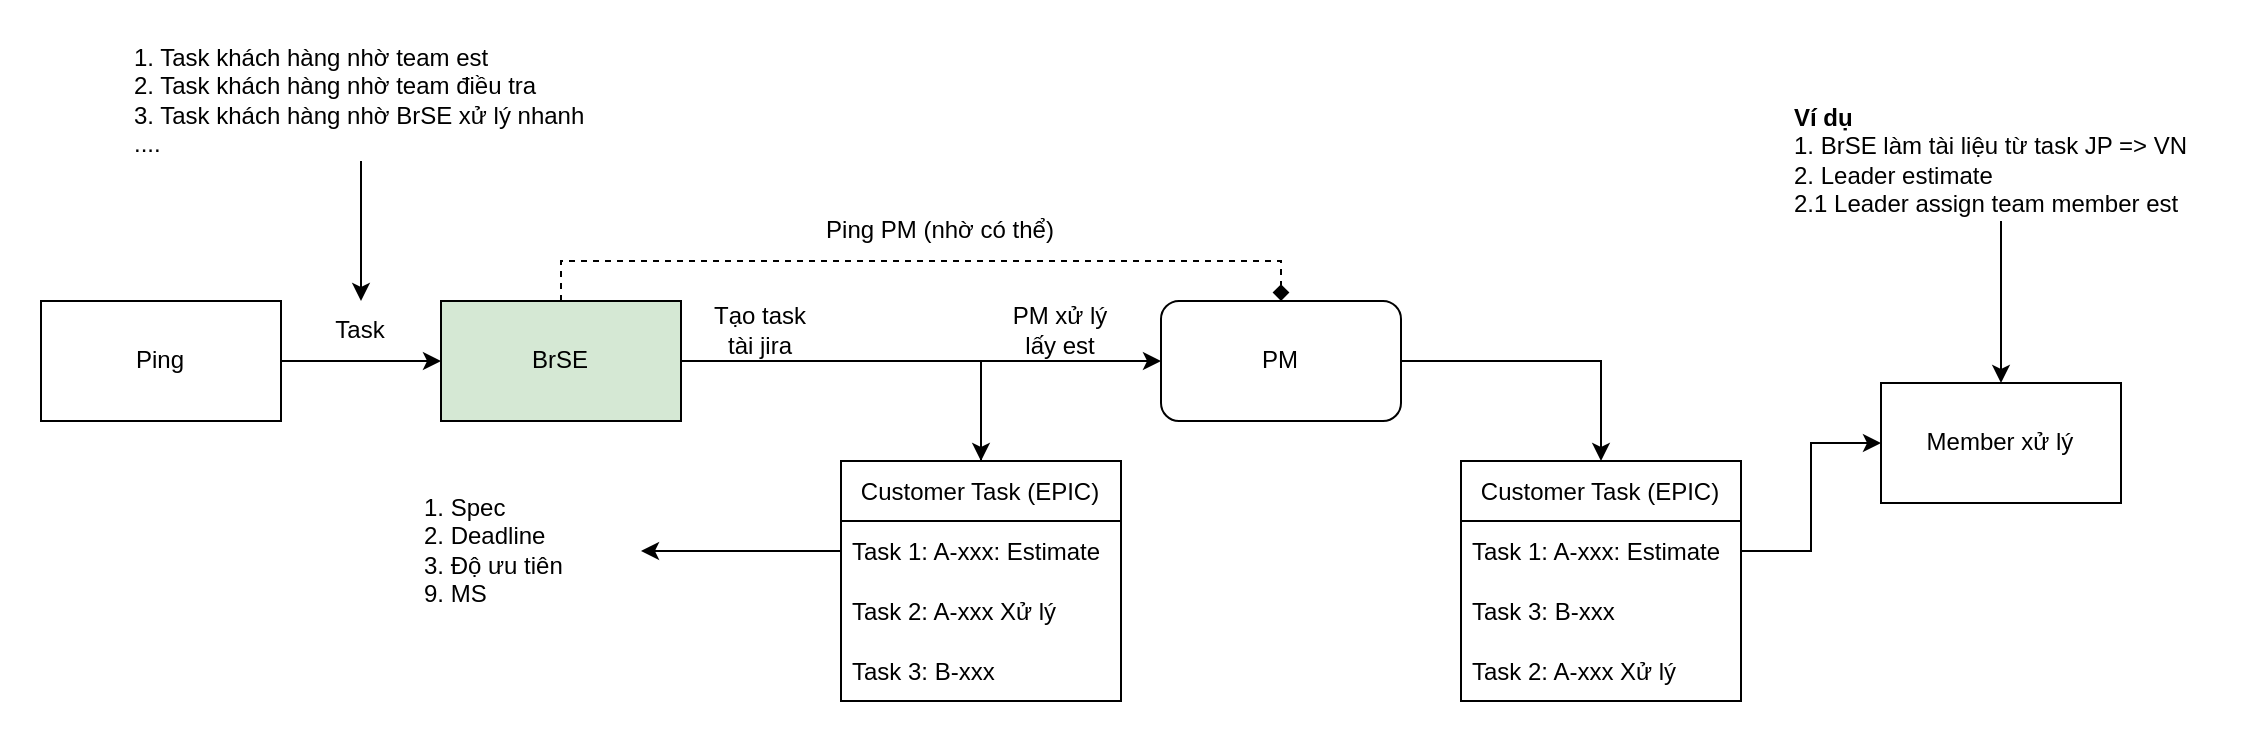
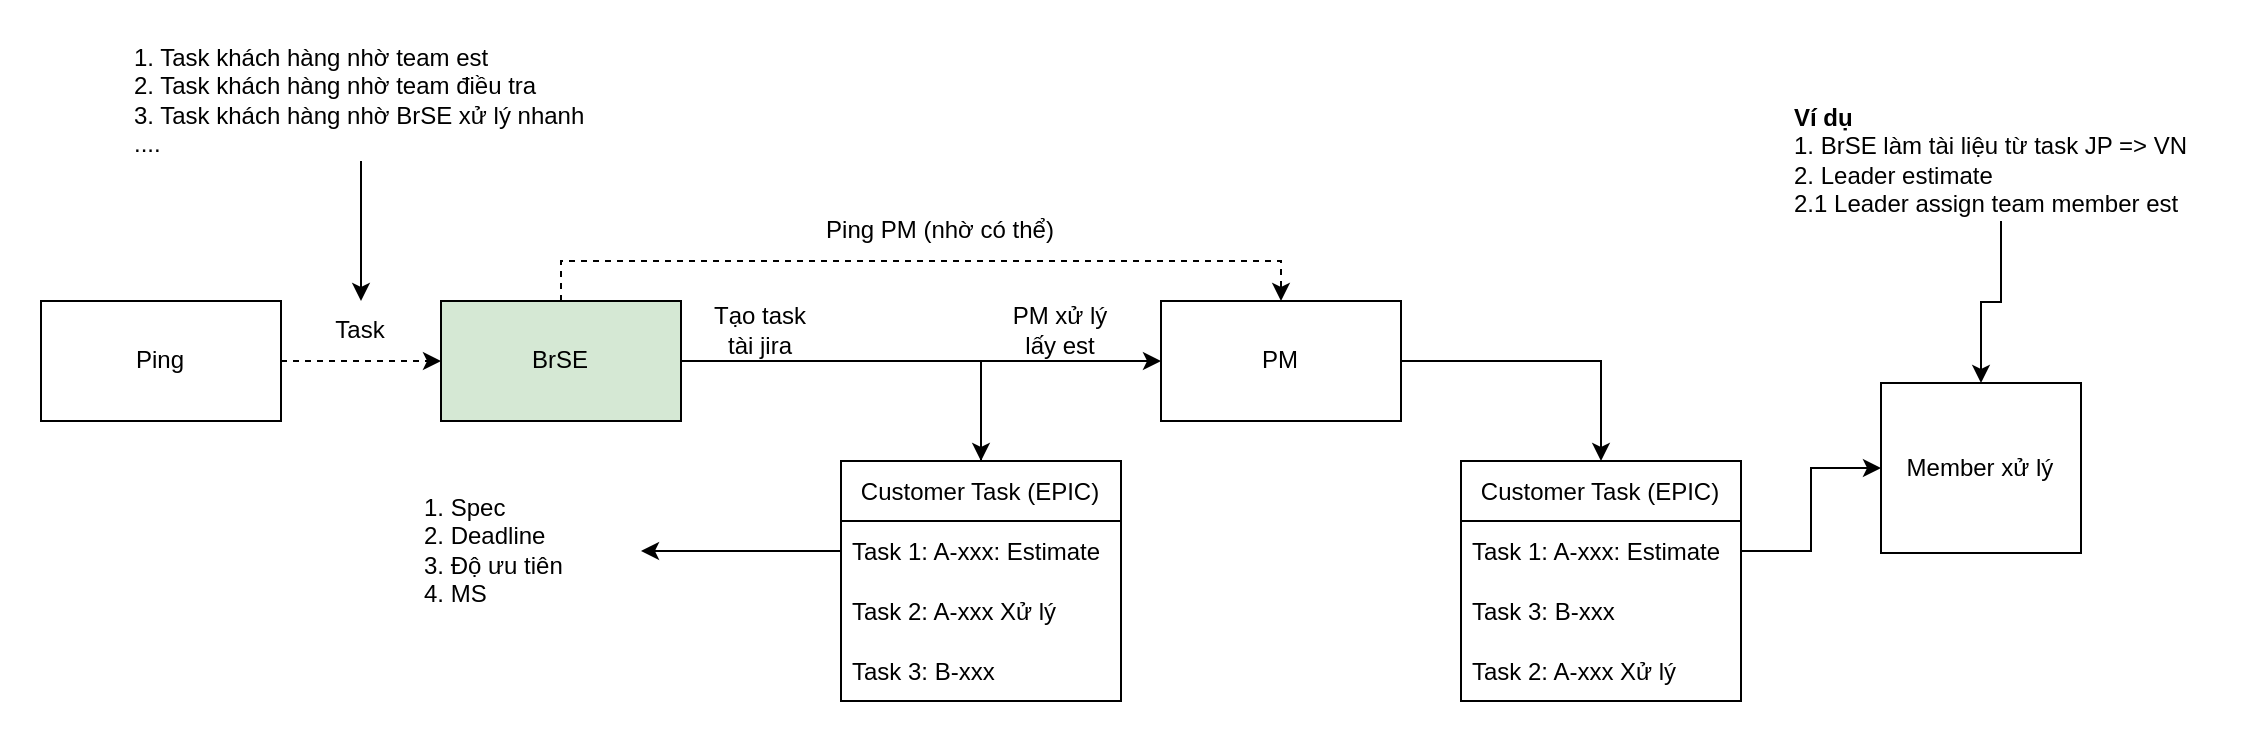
- <mxCell id="5" style="edgeStyle=orthogonalEdgeStyle;rounded=0;orthogonalLoop=1;jettySize=auto;html=1;exitX=0.5;exitY=0;exitDx=0;exitDy=0;entryX=0.5;entryY=0;entryDx=0;entryDy=0;dashed=1;endArrow=diamond;" edge="1" parent="1" source="6" target="17"><mxGeometry relative="1" as="geometry" /></mxCell>
+ <mxCell id="5" style="edgeStyle=orthogonalEdgeStyle;rounded=0;orthogonalLoop=1;jettySize=auto;html=1;exitX=0.5;exitY=0;exitDx=0;exitDy=0;entryX=0.5;entryY=0;entryDx=0;entryDy=0;dashed=1;" edge="1" parent="1" source="6" target="17"><mxGeometry relative="1" as="geometry" /></mxCell>
- <mxCell id="2" style="edgeStyle=orthogonalEdgeStyle;rounded=0;orthogonalLoop=1;jettySize=auto;html=1;exitX=1;exitY=0.5;exitDx=0;exitDy=0;entryX=0;entryY=0.5;entryDx=0;entryDy=0;" edge="1" parent="1" source="3" target="6"><mxGeometry relative="1" as="geometry" /></mxCell>
+ <mxCell id="2" style="edgeStyle=orthogonalEdgeStyle;rounded=0;orthogonalLoop=1;jettySize=auto;html=1;exitX=1;exitY=0.5;exitDx=0;exitDy=0;entryX=0;entryY=0.5;entryDx=0;entryDy=0;dashed=1;" edge="1" parent="1" source="3" target="6"><mxGeometry relative="1" as="geometry" /></mxCell>
- <mxCell id="17" value="PM" style="whiteSpace=wrap;html=1;rounded=1;" vertex="1" parent="1"><mxGeometry x="580" y="150" width="120" height="60" as="geometry" /></mxCell>
+ <mxCell id="17" value="PM" style="rounded=0;whiteSpace=wrap;html=1;" vertex="1" parent="1"><mxGeometry x="580" y="150" width="120" height="60" as="geometry" /></mxCell>
- <mxCell id="23" value="Member xử lý" style="rounded=0;whiteSpace=wrap;html=1;" vertex="1" parent="1"><mxGeometry x="940" y="191" width="120" height="60" as="geometry" /></mxCell>
+ <mxCell id="23" value="Member xử lý" style="rounded=0;whiteSpace=wrap;html=1;" vertex="1" parent="1"><mxGeometry x="940" y="191" width="100" height="85" as="geometry" /></mxCell>
- <mxCell id="13" value="1. Spec&lt;br&gt;2. Deadline&lt;br&gt;3. Độ ưu tiên&lt;br&gt;9. MS" style="text;html=1;strokeColor=none;fillColor=none;align=left;verticalAlign=middle;whiteSpace=wrap;rounded=0;" vertex="1" parent="1"><mxGeometry x="210" y="245" width="110" height="60" as="geometry" /></mxCell>
+ <mxCell id="13" value="1. Spec&lt;br&gt;2. Deadline&lt;br&gt;3. Độ ưu tiên&lt;br&gt;4. MS" style="text;html=1;strokeColor=none;fillColor=none;align=left;verticalAlign=middle;whiteSpace=wrap;rounded=0;" vertex="1" parent="1"><mxGeometry x="210" y="245" width="110" height="60" as="geometry" /></mxCell>
